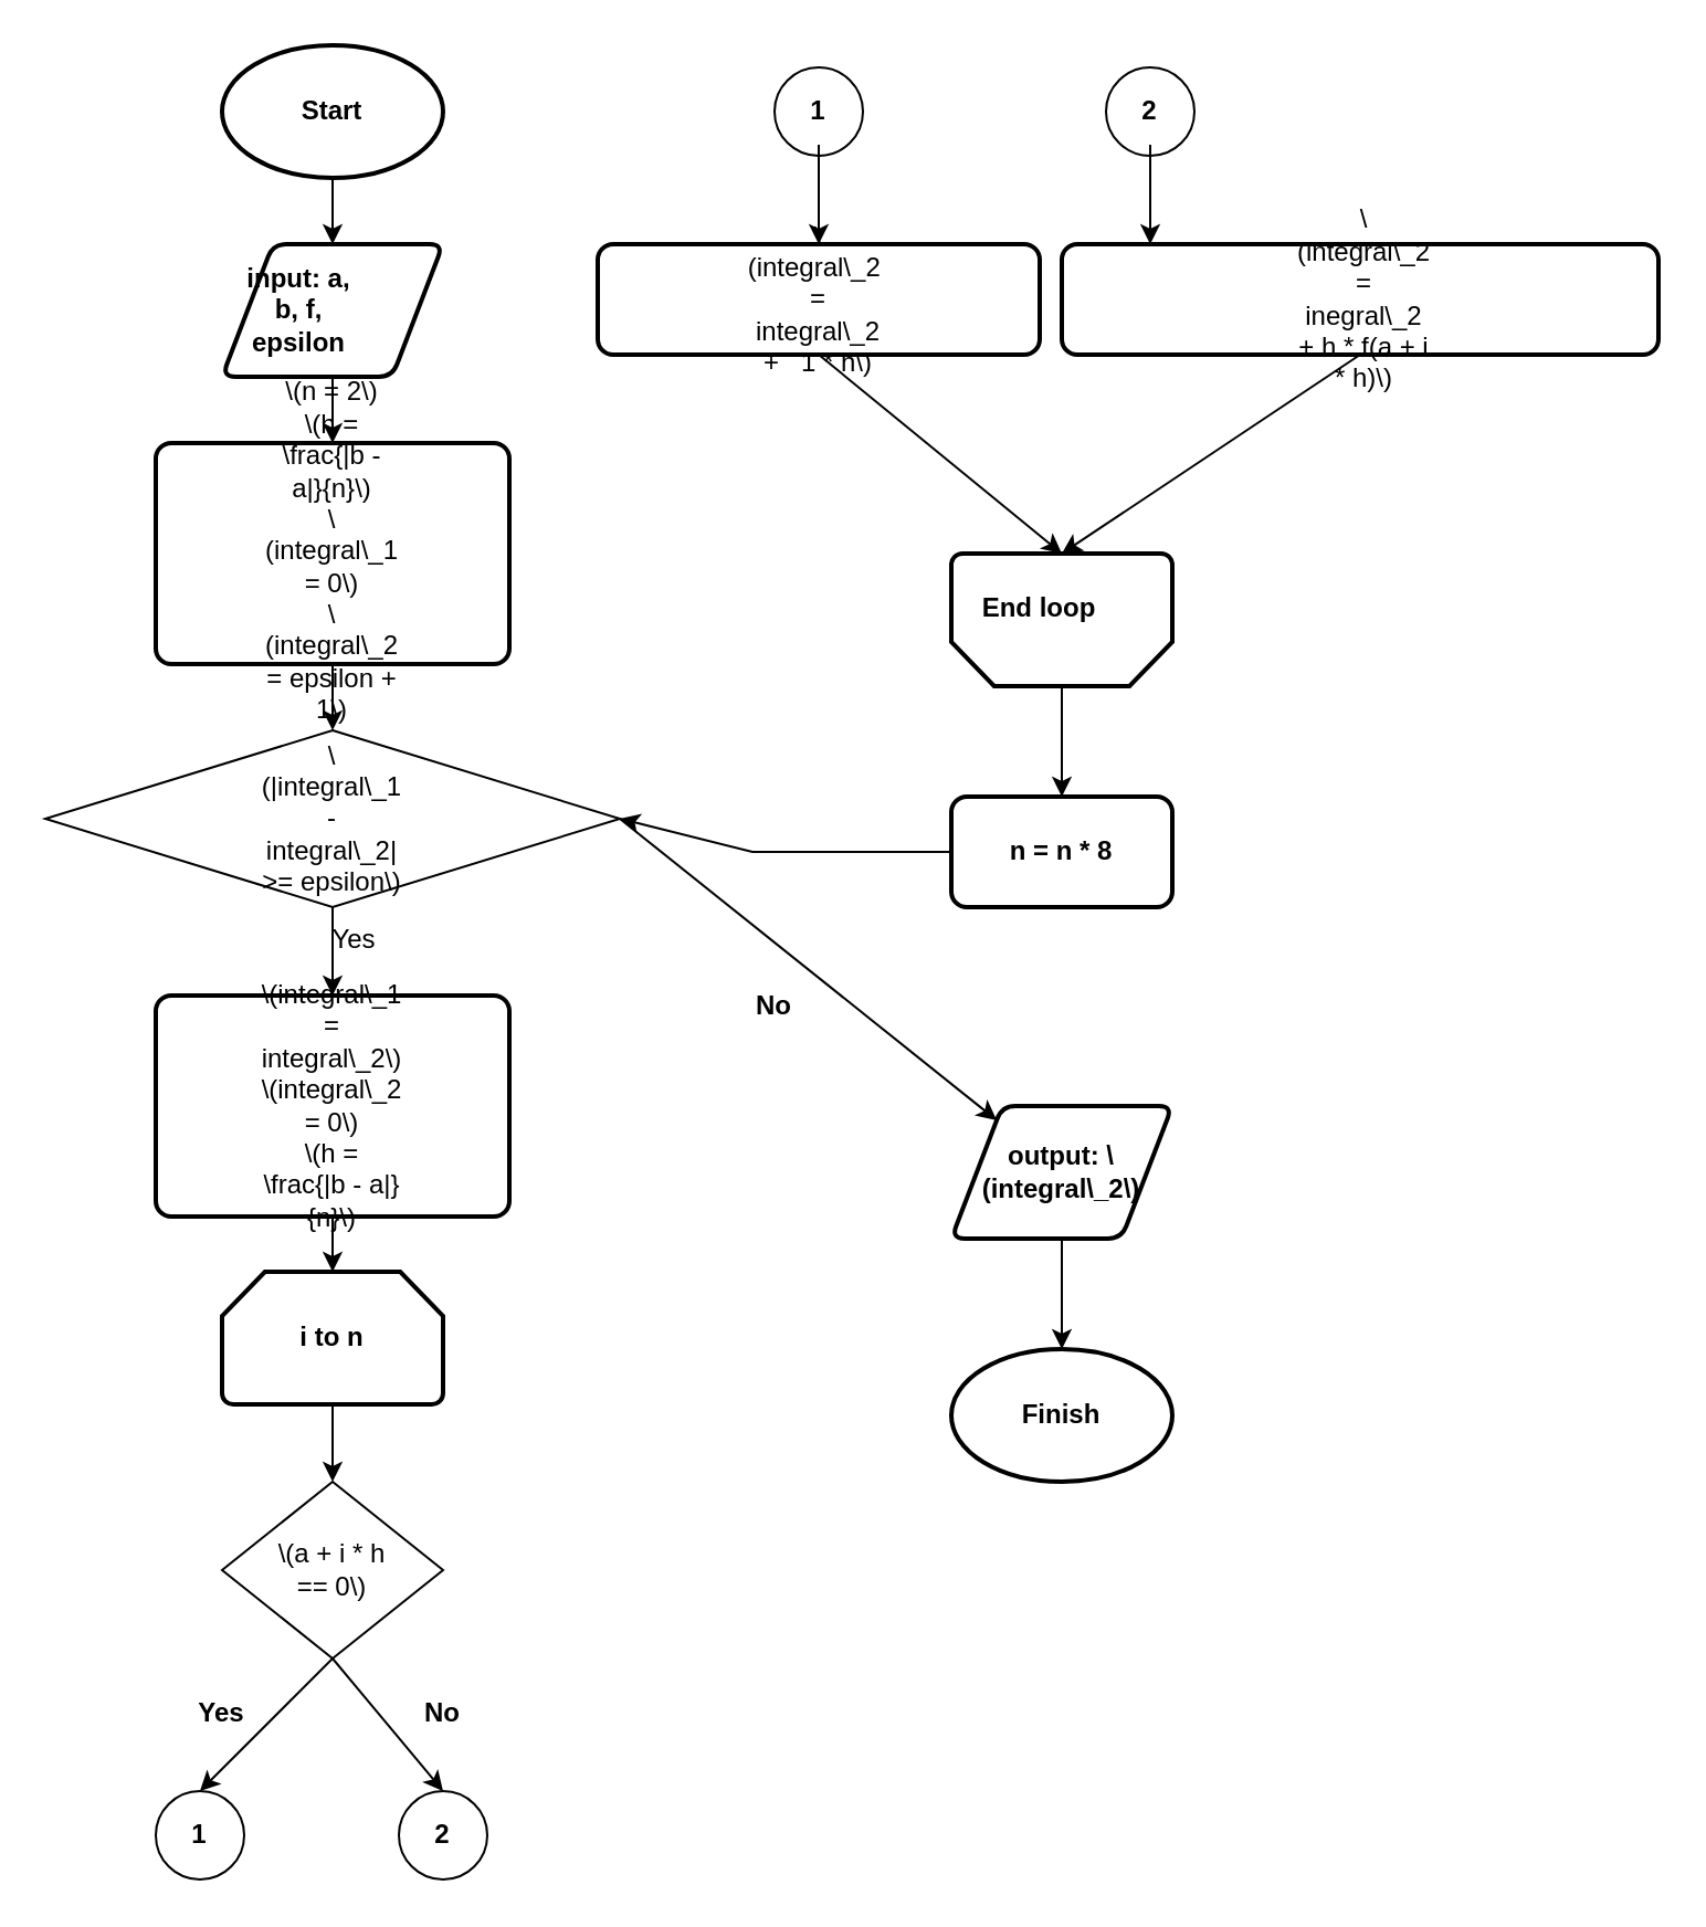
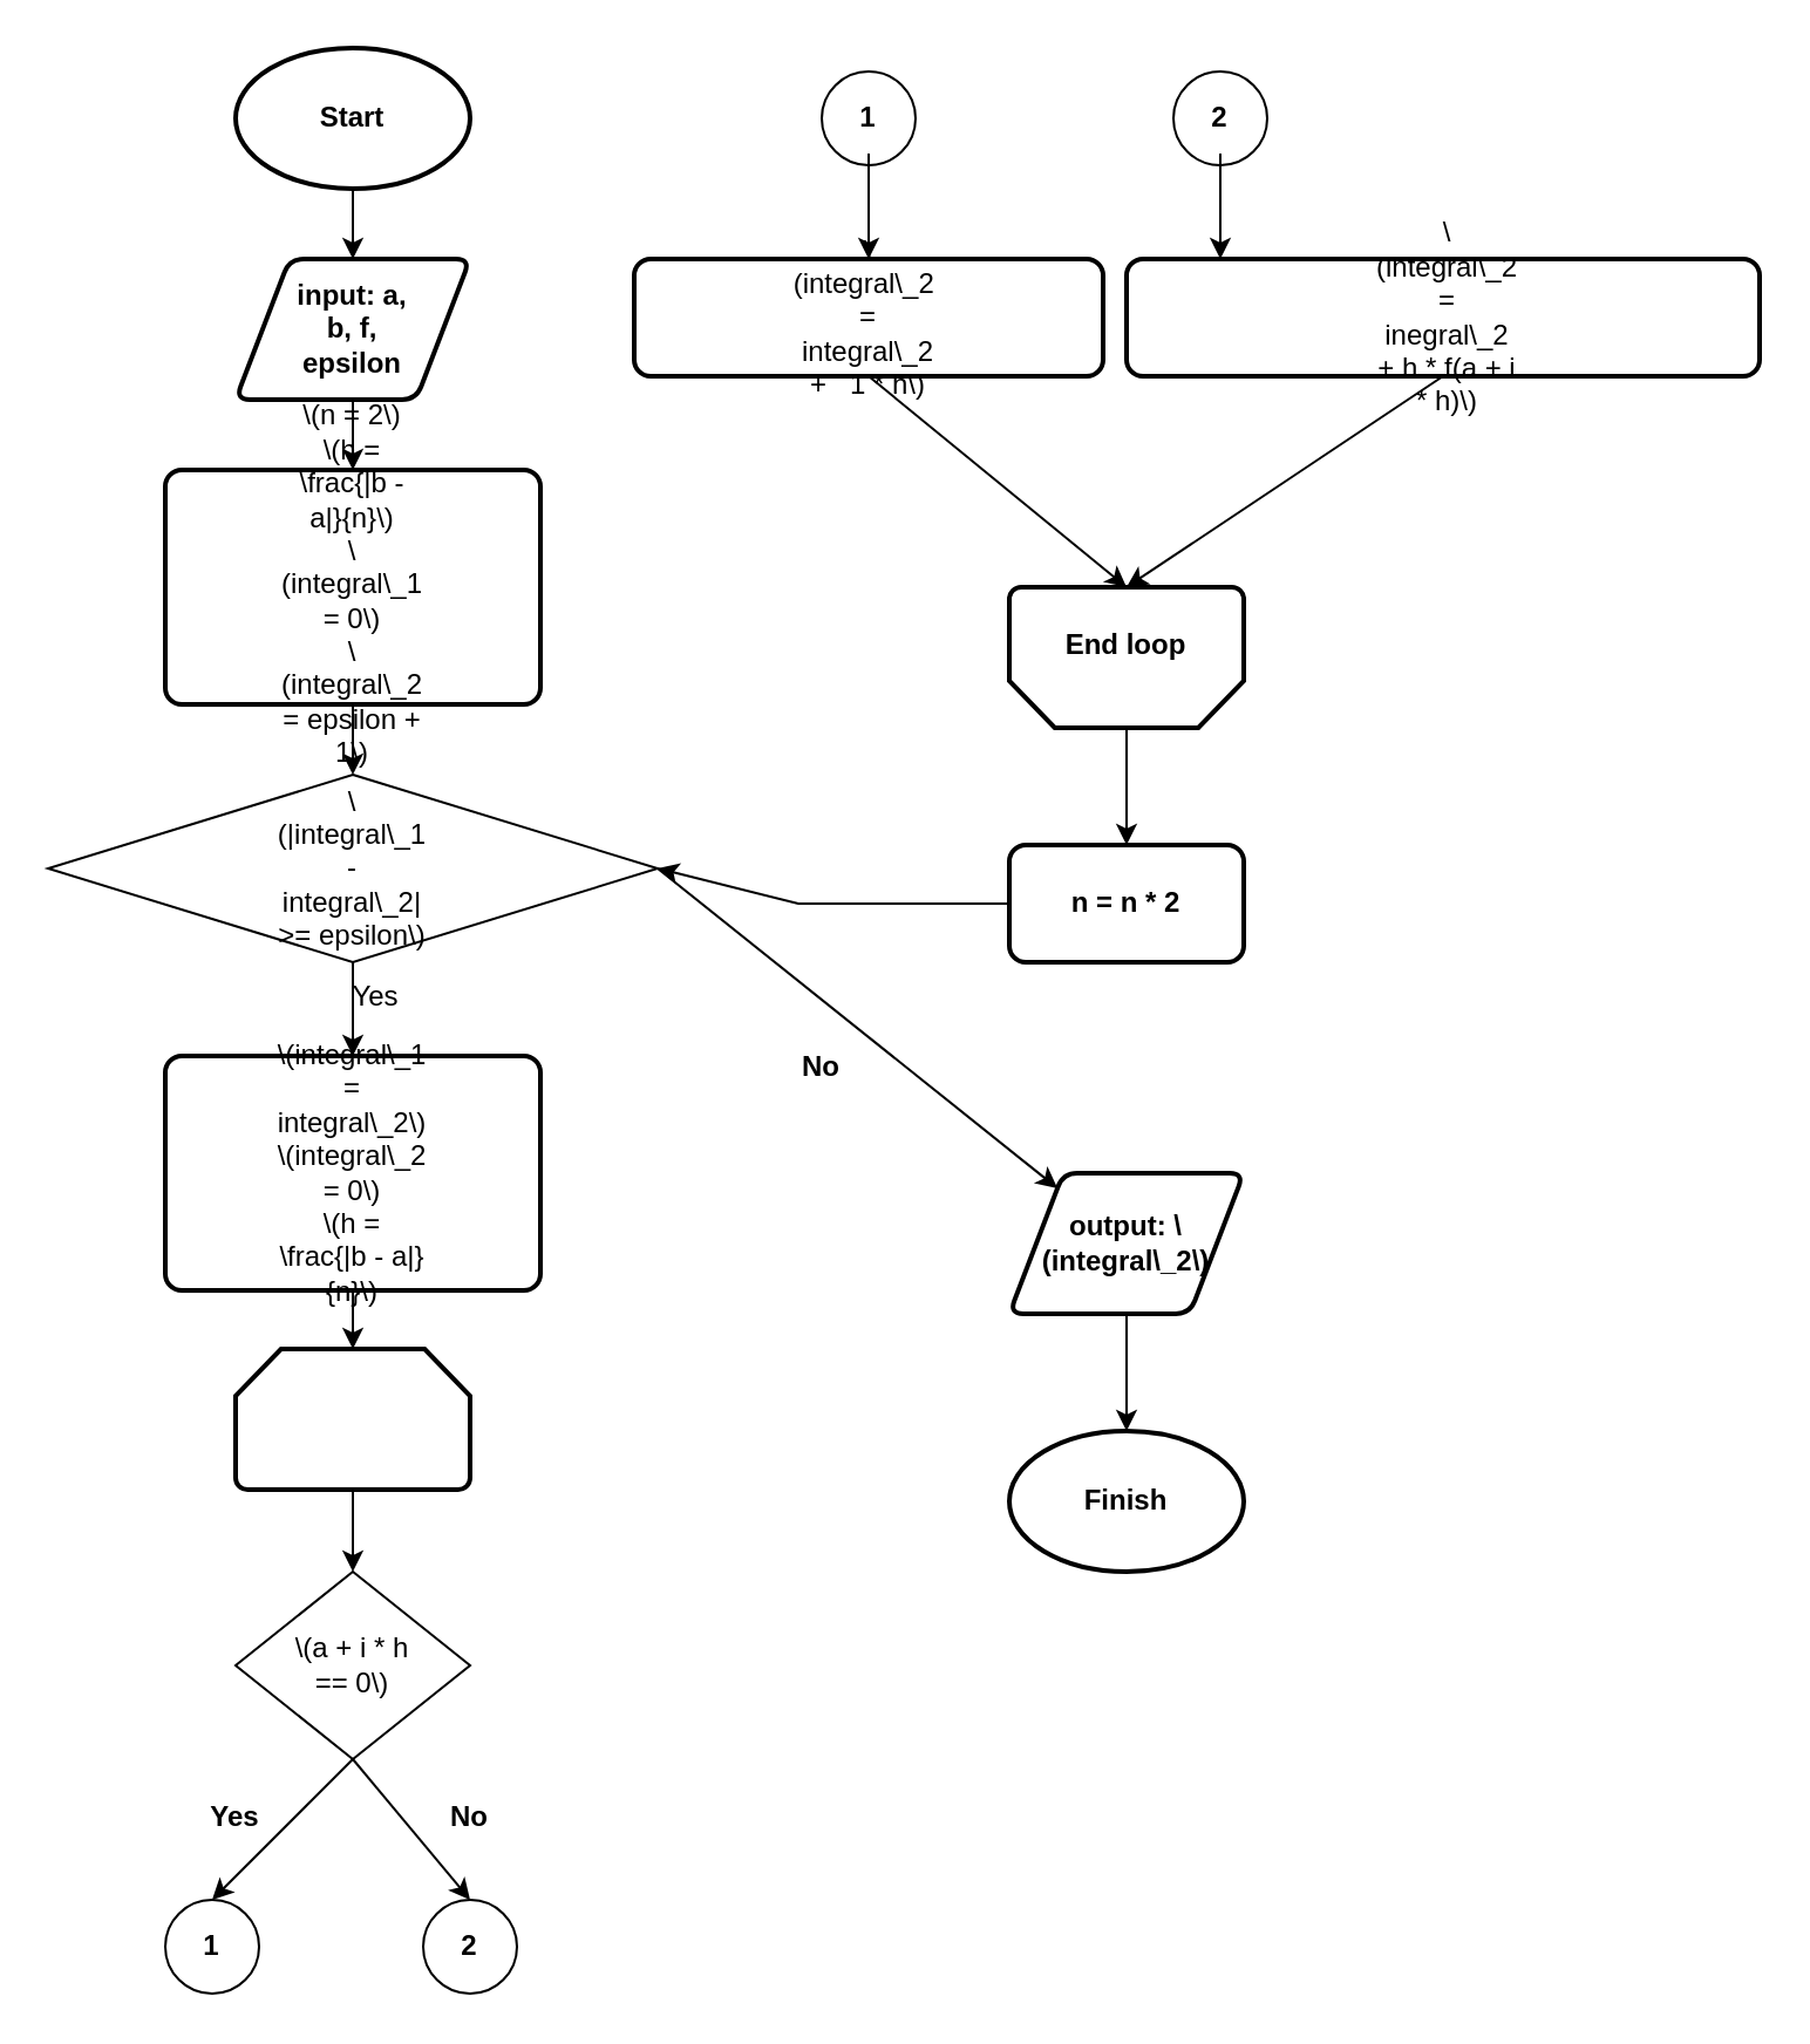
- <mxCell id="6" value="&lt;b&gt;input: a, b, f, epsilon&lt;/b&gt;" style="text;html=1;align=center;verticalAlign=middle;whiteSpace=wrap;rounded=0;" vertex="1" parent="1"><mxGeometry x="105" y="125" width="60" height="30" as="geometry" /></mxCell>
+ <mxCell id="6" value="&lt;b&gt;input: a, b, f, epsilon&lt;/b&gt;" style="text;html=1;align=center;verticalAlign=middle;whiteSpace=wrap;rounded=0;" vertex="1" parent="1"><mxGeometry x="120" y="125" width="60" height="30" as="geometry" /></mxCell>
- <mxCell id="44" value="&lt;b&gt;End loop&lt;/b&gt;" style="text;html=1;align=center;verticalAlign=middle;whiteSpace=wrap;rounded=0;" vertex="1" parent="1"><mxGeometry x="440" y="260" width="60" height="30" as="geometry" /></mxCell>
+ <mxCell id="44" value="&lt;b&gt;End loop&lt;/b&gt;" style="text;html=1;align=center;verticalAlign=middle;whiteSpace=wrap;rounded=0;" vertex="1" parent="1"><mxGeometry x="450" y="260" width="60" height="30" as="geometry" /></mxCell>
- <mxCell id="47" value="&lt;b&gt;n = n * 8&lt;/b&gt;" style="text;html=1;align=center;verticalAlign=middle;whiteSpace=wrap;rounded=0;" vertex="1" parent="1"><mxGeometry x="450" y="370" width="60" height="30" as="geometry" /></mxCell>
+ <mxCell id="47" value="&lt;b&gt;n = n * 2&lt;/b&gt;" style="text;html=1;align=center;verticalAlign=middle;whiteSpace=wrap;rounded=0;" vertex="1" parent="1"><mxGeometry x="450" y="370" width="60" height="30" as="geometry" /></mxCell>
- <mxCell id="19" value="&lt;b&gt;i to n&lt;/b&gt;" style="text;html=1;align=center;verticalAlign=middle;whiteSpace=wrap;rounded=0;" vertex="1" parent="1"><mxGeometry x="120" y="590" width="60" height="30" as="geometry" /></mxCell>
